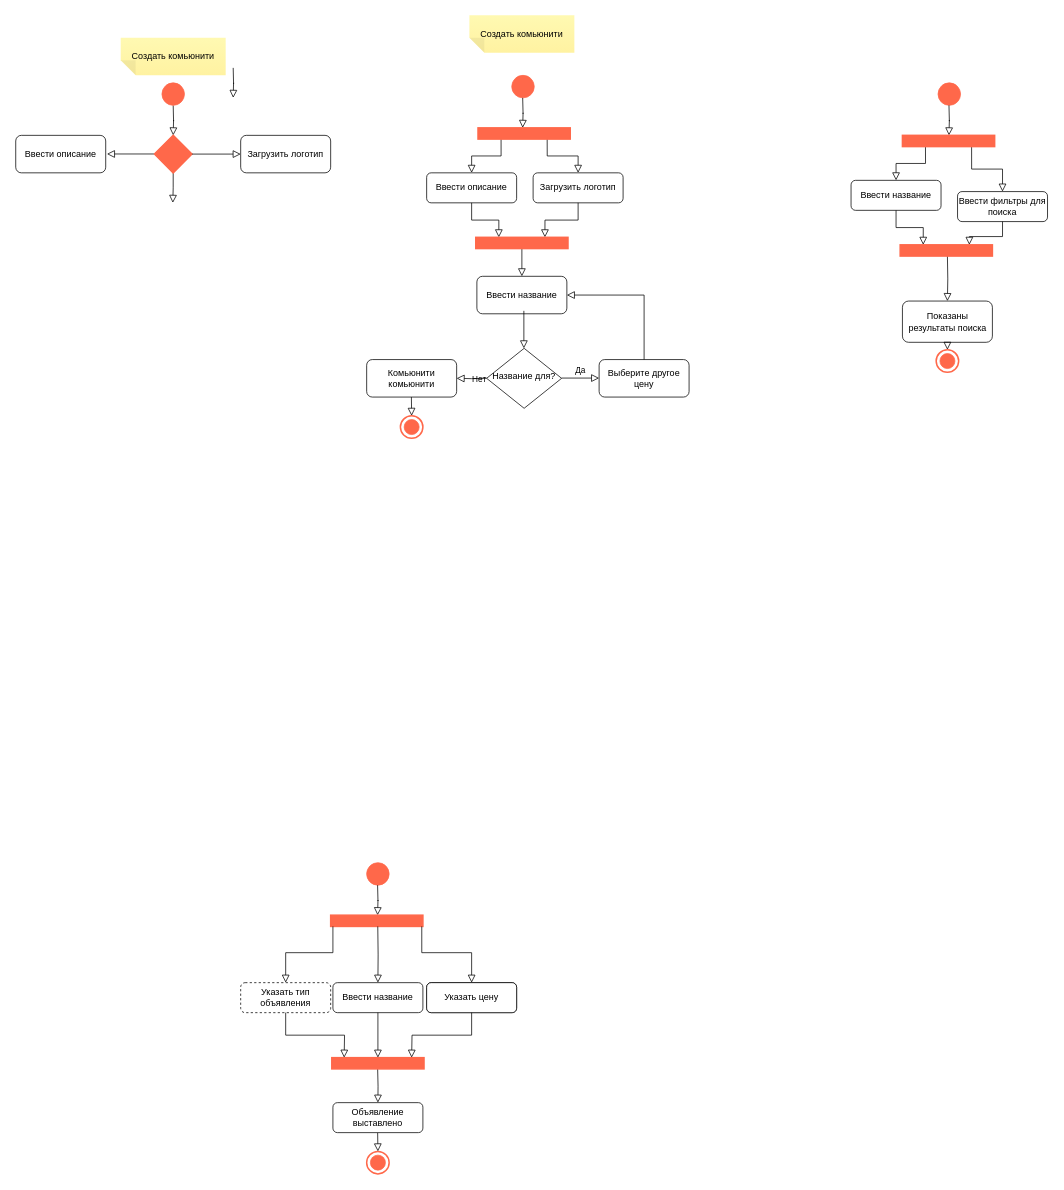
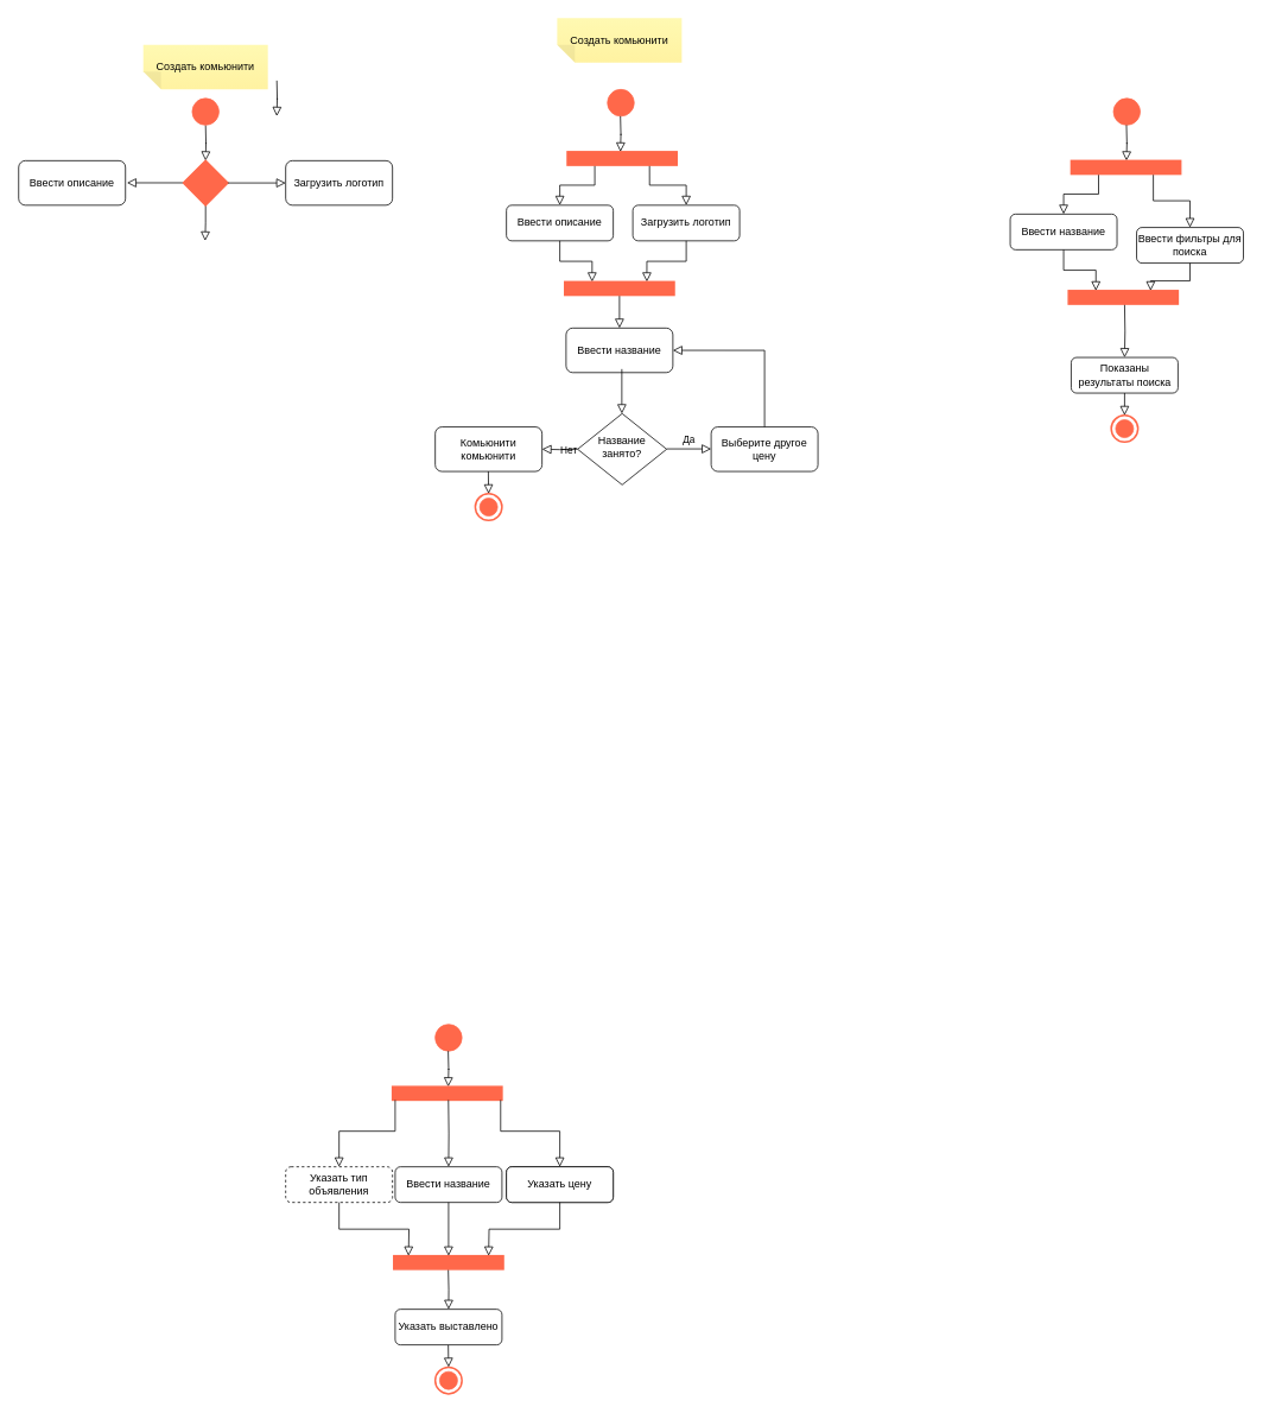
- <mxCell id="40" value="Показаны результаты поиска" style="rounded=1;whiteSpace=wrap;html=1;fontSize=12;glass=0;strokeWidth=1;shadow=0;" parent="1" vertex="1"><mxGeometry x="1202.5" y="401" width="120" height="55" as="geometry" /></mxCell>
+ <mxCell id="40" value="Показаны результаты поиска" style="rounded=1;whiteSpace=wrap;html=1;fontSize=12;glass=0;strokeWidth=1;shadow=0;" parent="1" vertex="1"><mxGeometry x="1202.5" y="401" width="120" height="40" as="geometry" /></mxCell>
- <mxCell id="3" value="Название для?" style="rhombus;whiteSpace=wrap;html=1;shadow=0;fontFamily=Helvetica;fontSize=12;align=center;strokeWidth=1;spacing=6;spacingTop=-4;" parent="1" vertex="1"><mxGeometry x="648" y="464.03" width="100" height="80" as="geometry" /></mxCell>
+ <mxCell id="3" value="Название занято?" style="rhombus;whiteSpace=wrap;html=1;shadow=0;fontFamily=Helvetica;fontSize=12;align=center;strokeWidth=1;spacing=6;spacingTop=-4;" parent="1" vertex="1"><mxGeometry x="648" y="464.03" width="100" height="80" as="geometry" /></mxCell>
- <mxCell id="24" value="Объявление выставлено" style="rounded=1;whiteSpace=wrap;html=1;fontSize=12;glass=0;strokeWidth=1;shadow=0;" parent="1" vertex="1"><mxGeometry x="443" y="1470" width="120" height="40" as="geometry" /></mxCell>
+ <mxCell id="24" value="Указать выставлено" style="rounded=1;whiteSpace=wrap;html=1;fontSize=12;glass=0;strokeWidth=1;shadow=0;" parent="1" vertex="1"><mxGeometry x="443" y="1470" width="120" height="40" as="geometry" /></mxCell>
